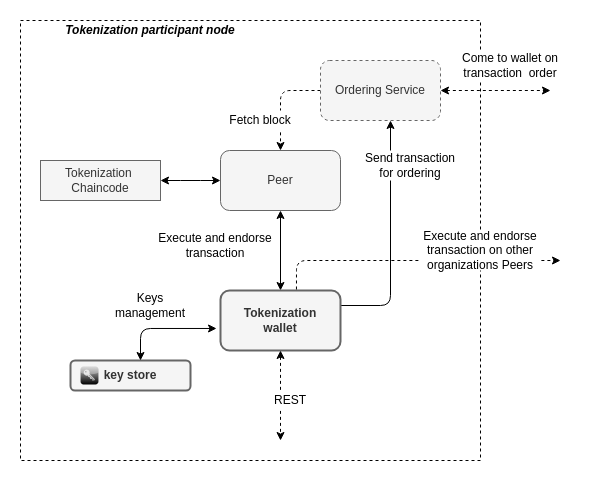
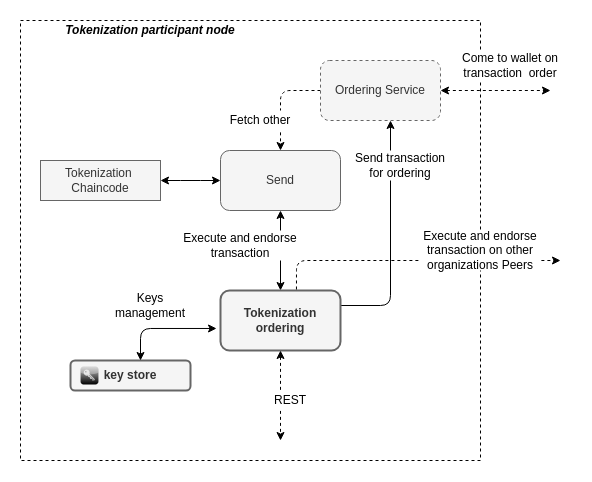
- <mxCell id="18" value="Fetch block" style="text;html=1;strokeColor=none;fillColor=#ffffff;align=center;verticalAlign=middle;whiteSpace=wrap;rounded=0;" parent="1" vertex="1"><mxGeometry x="220" y="110" width="80" height="20" as="geometry" /></mxCell>
+ <mxCell id="18" value="Fetch other" style="text;html=1;strokeColor=none;fillColor=#ffffff;align=center;verticalAlign=middle;whiteSpace=wrap;rounded=0;" parent="1" vertex="1"><mxGeometry x="220" y="110" width="80" height="20" as="geometry" /></mxCell>
- <mxCell id="17" value="Send transaction for ordering" style="text;html=1;align=center;verticalAlign=middle;whiteSpace=wrap;rounded=0;fillColor=#ffffff;" parent="1" vertex="1"><mxGeometry x="360" y="150" width="100" height="30" as="geometry" /></mxCell>
+ <mxCell id="17" value="Send transaction for ordering" style="text;html=1;align=center;verticalAlign=middle;whiteSpace=wrap;rounded=0;fillColor=#ffffff;" parent="1" vertex="1"><mxGeometry x="350" y="150" width="100" height="30" as="geometry" /></mxCell>
- <mxCell id="8" value="Peer" style="rounded=1;whiteSpace=wrap;html=1;strokeWidth=1;fillColor=#f5f5f5;strokeColor=#666666;fontColor=#333333;" parent="1" vertex="1"><mxGeometry x="220" y="150" width="120" height="60" as="geometry" /></mxCell>
+ <mxCell id="8" value="Send" style="rounded=1;whiteSpace=wrap;html=1;strokeWidth=1;fillColor=#f5f5f5;strokeColor=#666666;fontColor=#333333;" parent="1" vertex="1"><mxGeometry x="220" y="150" width="120" height="60" as="geometry" /></mxCell>
- <mxCell id="13" value="Execute and endorse transaction" style="text;html=1;strokeColor=none;fillColor=#ffffff;align=center;verticalAlign=middle;whiteSpace=wrap;rounded=0;" parent="1" vertex="1"><mxGeometry x="155" y="230" width="120" height="30" as="geometry" /></mxCell>
+ <mxCell id="13" value="Execute and endorse transaction" style="text;html=1;strokeColor=none;fillColor=#ffffff;align=center;verticalAlign=middle;whiteSpace=wrap;rounded=0;" parent="1" vertex="1"><mxGeometry x="180" y="230" width="120" height="30" as="geometry" /></mxCell>
- <mxCell id="9" value="&lt;span style=&quot;font-weight: 700&quot;&gt;Tokenization&lt;br&gt;wallet&lt;br&gt;&lt;/span&gt;" style="rounded=1;whiteSpace=wrap;html=1;strokeWidth=2;fillColor=#f5f5f5;strokeColor=#666666;fontColor=#333333;" parent="1" vertex="1"><mxGeometry x="220" y="290" width="120" height="60" as="geometry" /></mxCell>
+ <mxCell id="9" value="&lt;span style=&quot;font-weight: 700&quot;&gt;Tokenization&lt;br&gt;ordering&lt;br&gt;&lt;/span&gt;" style="rounded=1;whiteSpace=wrap;html=1;strokeWidth=2;fillColor=#f5f5f5;strokeColor=#666666;fontColor=#333333;" parent="1" vertex="1"><mxGeometry x="220" y="290" width="120" height="60" as="geometry" /></mxCell>
